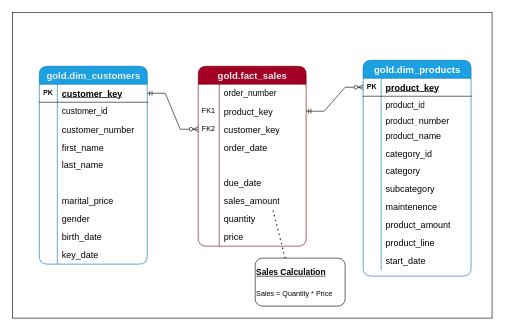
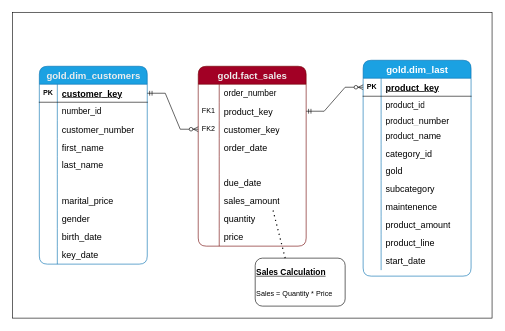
- <mxCell id="3" value="gold.dim_products" style="shape=table;startSize=30;container=1;collapsible=1;childLayout=tableLayout;fixedRows=1;rowLines=0;fontStyle=1;align=center;resizeLast=1;html=1;rounded=1;fontSize=16;direction=east;flipV=0;fillColor=#1ba1e2;strokeColor=#006EAF;fontColor=#ffffff;" vertex="1" parent="1"><mxGeometry x="605" y="100" width="180" height="360" as="geometry" /></mxCell>
+ <mxCell id="3" value="gold.dim_last" style="shape=table;startSize=30;container=1;collapsible=1;childLayout=tableLayout;fixedRows=1;rowLines=0;fontStyle=1;align=center;resizeLast=1;html=1;rounded=1;fontSize=16;direction=east;flipV=0;fillColor=#1ba1e2;strokeColor=#006EAF;fontColor=#ffffff;" vertex="1" parent="1"><mxGeometry x="605" y="100" width="180" height="360" as="geometry" /></mxCell>
- <mxCell id="43" value="&lt;span style=&quot;font-size: 14px;&quot;&gt;customer_id&lt;/span&gt;" style="shape=partialRectangle;connectable=0;fillColor=none;top=0;left=0;bottom=0;right=0;align=left;spacingLeft=6;overflow=hidden;whiteSpace=wrap;html=1;" vertex="1" parent="41"><mxGeometry x="30" width="150" height="30" as="geometry"><mxRectangle width="150" height="30" as="alternateBounds" /></mxGeometry></mxCell>
+ <mxCell id="43" value="&lt;span style=&quot;font-size: 14px;&quot;&gt;number_id&lt;/span&gt;" style="shape=partialRectangle;connectable=0;fillColor=none;top=0;left=0;bottom=0;right=0;align=left;spacingLeft=6;overflow=hidden;whiteSpace=wrap;html=1;" vertex="1" parent="41"><mxGeometry x="30" width="150" height="30" as="geometry"><mxRectangle width="150" height="30" as="alternateBounds" /></mxGeometry></mxCell>
- <mxCell id="21" value="category" style="shape=partialRectangle;connectable=0;fillColor=none;top=0;left=0;bottom=0;right=0;align=left;spacingLeft=6;overflow=hidden;whiteSpace=wrap;html=1;fontSize=15;" vertex="1" parent="19"><mxGeometry x="30" width="150" height="30" as="geometry"><mxRectangle width="150" height="30" as="alternateBounds" /></mxGeometry></mxCell>
+ <mxCell id="21" value="gold" style="shape=partialRectangle;connectable=0;fillColor=none;top=0;left=0;bottom=0;right=0;align=left;spacingLeft=6;overflow=hidden;whiteSpace=wrap;html=1;fontSize=15;" vertex="1" parent="19"><mxGeometry x="30" width="150" height="30" as="geometry"><mxRectangle width="150" height="30" as="alternateBounds" /></mxGeometry></mxCell>
